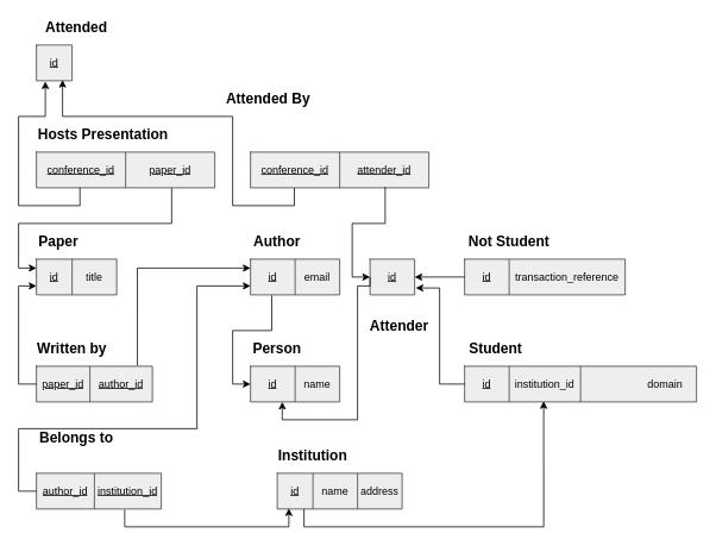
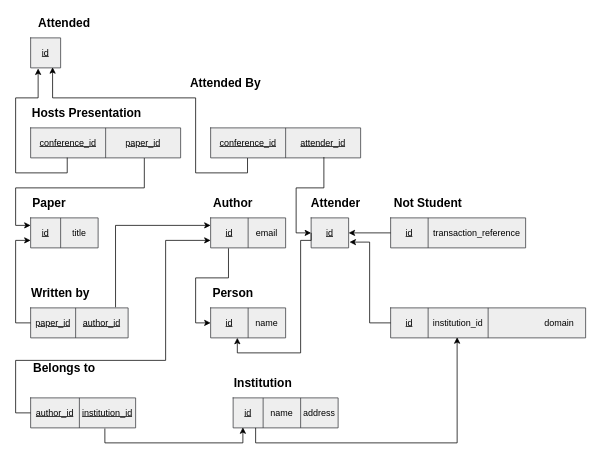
- <mxCell id="34" value="&lt;span style=&quot;font-size: 16px&quot;&gt;&lt;b&gt;Attender&lt;/b&gt;&lt;/span&gt;" style="text;html=1;strokeColor=none;fillColor=none;align=center;verticalAlign=middle;whiteSpace=wrap;rounded=0;" vertex="1" parent="1"><mxGeometry x="414" y="355" width="66" height="20" as="geometry" /></mxCell>
+ <mxCell id="34" value="&lt;span style=&quot;font-size: 16px&quot;&gt;&lt;b&gt;Attender&lt;/b&gt;&lt;/span&gt;" style="text;html=1;strokeColor=none;fillColor=none;align=center;verticalAlign=middle;whiteSpace=wrap;rounded=0;" vertex="1" parent="1"><mxGeometry x="414" y="260" width="66" height="20" as="geometry" /></mxCell>
- <mxCell id="61" value="&lt;span style=&quot;font-size: 16px&quot;&gt;&lt;b&gt;Student&lt;/b&gt;&lt;/span&gt;" style="text;html=1;strokeColor=none;fillColor=none;align=center;verticalAlign=middle;whiteSpace=wrap;rounded=0;" vertex="1" parent="1"><mxGeometry x="520" y="380" width="70" height="20" as="geometry" /></mxCell>
